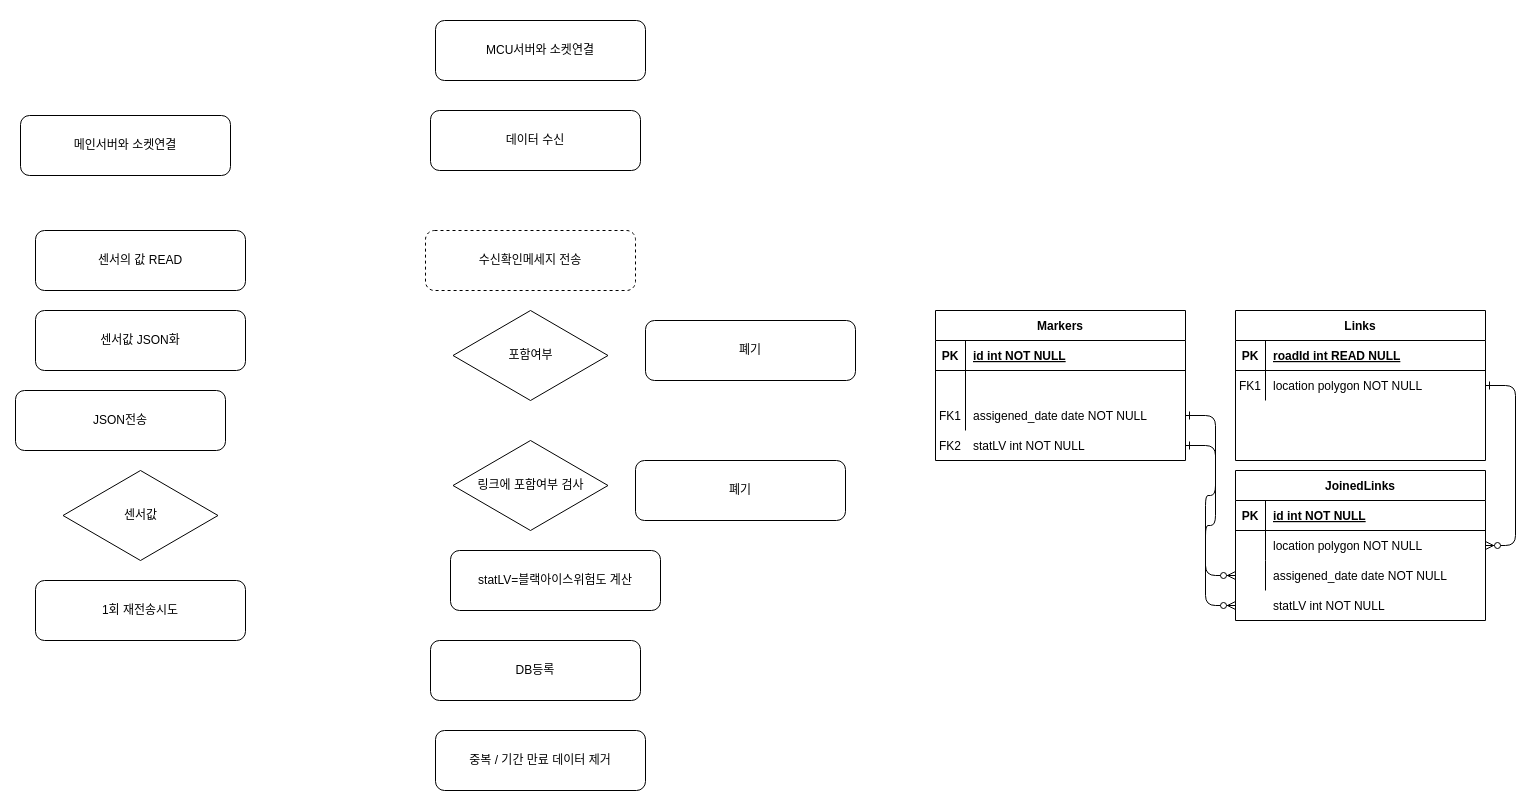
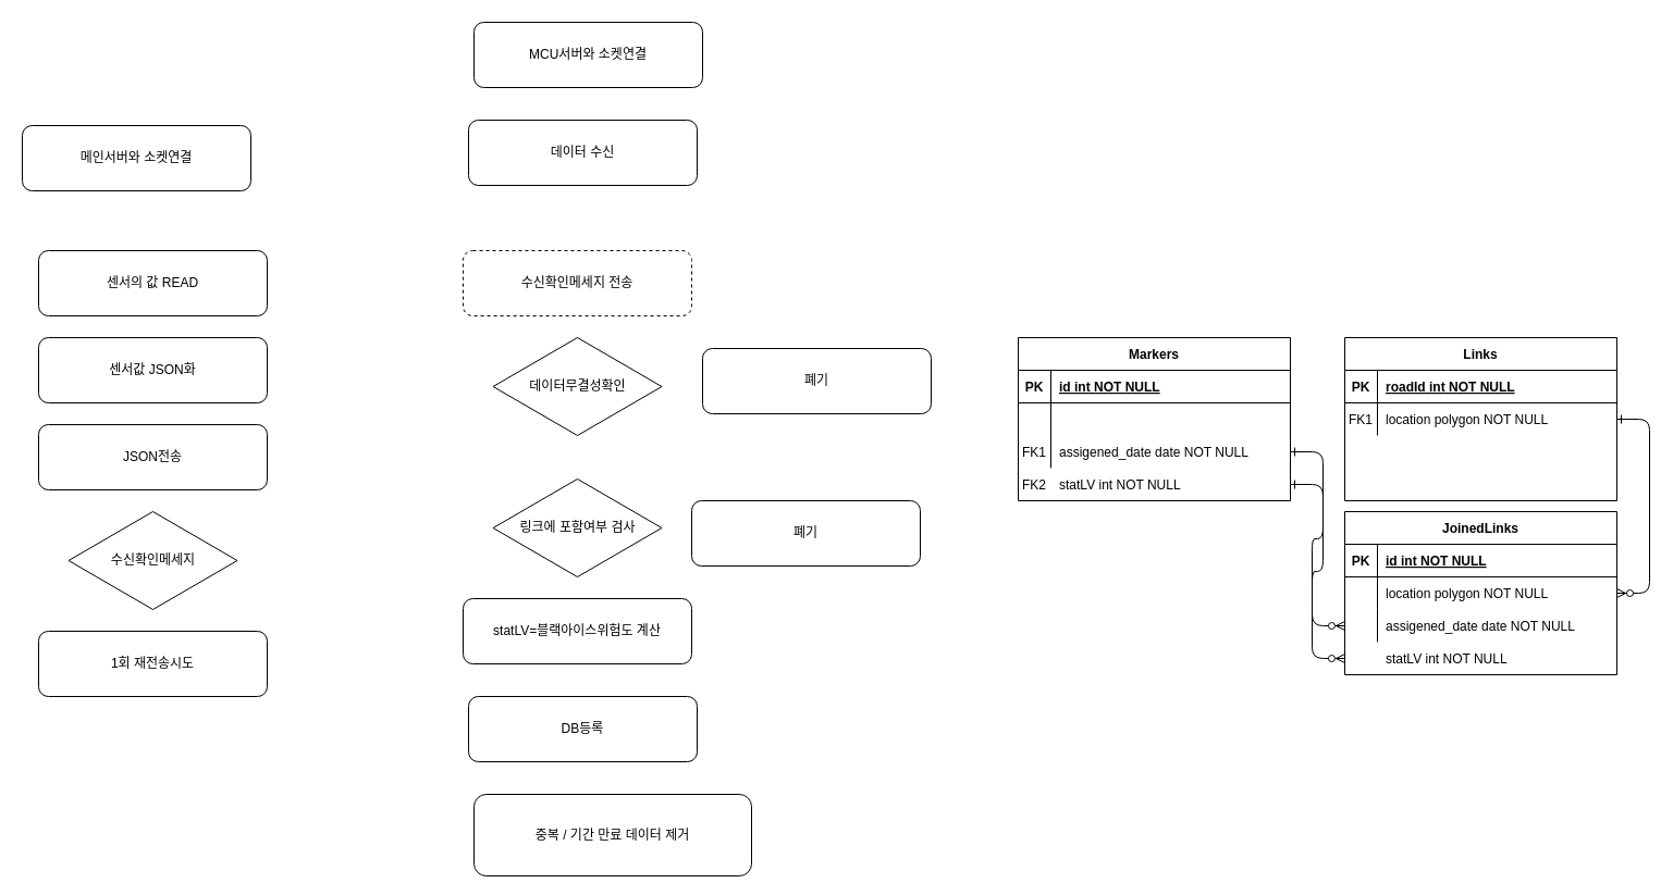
- <mxCell id="48" value="포함여부" style="rhombus;whiteSpace=wrap;html=1;strokeColor=default;fontFamily=Helvetica;fontSize=12;fontColor=default;fillColor=none;" vertex="1" parent="1"><mxGeometry x="452.5" y="310" width="155" height="90" as="geometry" /></mxCell>
+ <mxCell id="48" value="데이터무결성확인" style="rhombus;whiteSpace=wrap;html=1;strokeColor=default;fontFamily=Helvetica;fontSize=12;fontColor=default;fillColor=none;" vertex="1" parent="1"><mxGeometry x="452.5" y="310" width="155" height="90" as="geometry" /></mxCell>
- <mxCell id="6" value="roadId int READ NULL " style="shape=partialRectangle;overflow=hidden;connectable=0;fillColor=none;top=0;left=0;bottom=0;right=0;align=left;spacingLeft=6;fontStyle=5;" parent="4" vertex="1"><mxGeometry x="30" width="220" height="30" as="geometry"><mxRectangle width="220" height="30" as="alternateBounds" /></mxGeometry></mxCell>
+ <mxCell id="6" value="roadId int NOT NULL " style="shape=partialRectangle;overflow=hidden;connectable=0;fillColor=none;top=0;left=0;bottom=0;right=0;align=left;spacingLeft=6;fontStyle=5;" parent="4" vertex="1"><mxGeometry x="30" width="220" height="30" as="geometry"><mxRectangle width="220" height="30" as="alternateBounds" /></mxGeometry></mxCell>
- <mxCell id="40" value="JSON전송" style="rounded=1;whiteSpace=wrap;html=1;strokeColor=default;fontFamily=Helvetica;fontSize=12;fontColor=default;fillColor=none;" vertex="1" parent="1"><mxGeometry x="15" y="390" width="210" height="60" as="geometry" /></mxCell>
+ <mxCell id="40" value="JSON전송" style="rounded=1;whiteSpace=wrap;html=1;strokeColor=default;fontFamily=Helvetica;fontSize=12;fontColor=default;fillColor=none;" vertex="1" parent="1"><mxGeometry x="35" y="390" width="210" height="60" as="geometry" /></mxCell>
- <mxCell id="43" value="센서값" style="rhombus;whiteSpace=wrap;html=1;strokeColor=default;fontFamily=Helvetica;fontSize=12;fontColor=default;fillColor=none;" vertex="1" parent="1"><mxGeometry x="62.5" y="470" width="155" height="90" as="geometry" /></mxCell>
+ <mxCell id="43" value="수신확인메세지" style="rhombus;whiteSpace=wrap;html=1;strokeColor=default;fontFamily=Helvetica;fontSize=12;fontColor=default;fillColor=none;" vertex="1" parent="1"><mxGeometry x="62.5" y="470" width="155" height="90" as="geometry" /></mxCell>
- <mxCell id="44" value="statLV=블랙아이스위험도 계산" style="rounded=1;whiteSpace=wrap;html=1;strokeColor=default;fontFamily=Helvetica;fontSize=12;fontColor=default;fillColor=none;" vertex="1" parent="1"><mxGeometry x="450" y="550" width="210" height="60" as="geometry" /></mxCell>
+ <mxCell id="44" value="statLV=블랙아이스위험도 계산" style="rounded=1;whiteSpace=wrap;html=1;strokeColor=default;fontFamily=Helvetica;fontSize=12;fontColor=default;fillColor=none;" vertex="1" parent="1"><mxGeometry x="425" y="550" width="210" height="60" as="geometry" /></mxCell>
- <mxCell id="52" value="중복 / 기간 만료 데이터 제거" style="rounded=1;whiteSpace=wrap;html=1;strokeColor=default;fontFamily=Helvetica;fontSize=12;fontColor=default;fillColor=none;" vertex="1" parent="1"><mxGeometry x="435" y="730" width="210" height="60" as="geometry" /></mxCell>
+ <mxCell id="52" value="중복 / 기간 만료 데이터 제거" style="rounded=1;whiteSpace=wrap;html=1;strokeColor=default;fontFamily=Helvetica;fontSize=12;fontColor=default;fillColor=none;" vertex="1" parent="1"><mxGeometry x="435" y="730" width="255" height="75" as="geometry" /></mxCell>
